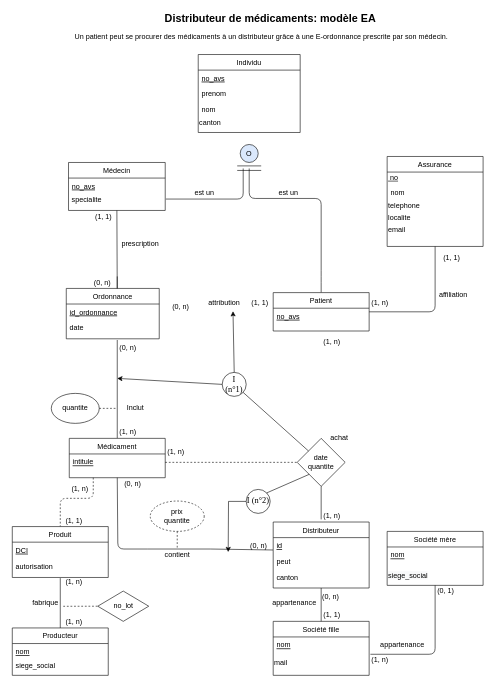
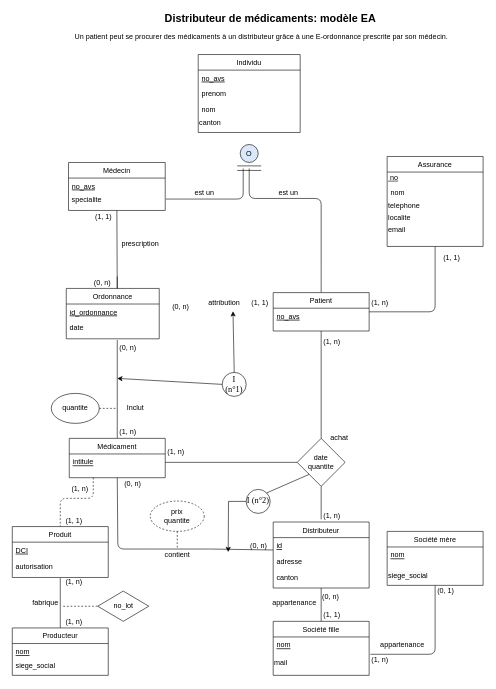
- <mxCell id="25" value="affiliation" style="text;html=1;align=center;verticalAlign=middle;resizable=0;points=[];autosize=1;" parent="1" vertex="1"><mxGeometry x="725" y="480" width="60" height="20" as="geometry" /></mxCell>
- <mxCell id="11" value="" style="endArrow=none;html=1;" parent="1" source="9" target="51" edge="1"><mxGeometry width="50" height="50" relative="1" as="geometry"><mxPoint x="535" y="690" as="sourcePoint" /><mxPoint x="415" y="515.5" as="targetPoint" /></mxGeometry></mxCell>
+ <mxCell id="11" value="" style="endArrow=none;html=1;entryX=0.5;entryY=1;entryDx=0;entryDy=0;" parent="1" source="9" target="69" edge="1"><mxGeometry width="50" height="50" relative="1" as="geometry"><mxPoint x="535" y="690" as="sourcePoint" /><mxPoint x="415" y="515.5" as="targetPoint" /></mxGeometry></mxCell>
- <mxCell id="100" value="" style="endArrow=none;html=1;exitX=1;exitY=0.5;exitDx=0;exitDy=0;entryX=0;entryY=0.5;entryDx=0;entryDy=0;dashed=1;" parent="1" source="82" target="9" edge="1"><mxGeometry width="50" height="50" relative="1" as="geometry"><mxPoint x="555" y="720" as="sourcePoint" /><mxPoint x="605" y="670" as="targetPoint" /></mxGeometry></mxCell>
+ <mxCell id="100" value="" style="endArrow=none;html=1;exitX=1;exitY=0.5;exitDx=0;exitDy=0;entryX=0;entryY=0.5;entryDx=0;entryDy=0;" parent="1" source="82" target="9" edge="1"><mxGeometry width="50" height="50" relative="1" as="geometry"><mxPoint x="555" y="720" as="sourcePoint" /><mxPoint x="605" y="670" as="targetPoint" /></mxGeometry></mxCell>
- <mxCell id="85" value="peut" style="text;align=left;verticalAlign=top;spacingLeft=4;spacingRight=4;overflow=hidden;rotatable=0;points=[[0,0.5],[1,0.5]];portConstraint=eastwest;fontStyle=0" parent="83" vertex="1"><mxGeometry y="52" width="160" height="28" as="geometry" /></mxCell>
+ <mxCell id="85" value="adresse" style="text;align=left;verticalAlign=top;spacingLeft=4;spacingRight=4;overflow=hidden;rotatable=0;points=[[0,0.5],[1,0.5]];portConstraint=eastwest;fontStyle=0" parent="83" vertex="1"><mxGeometry y="52" width="160" height="28" as="geometry" /></mxCell>
